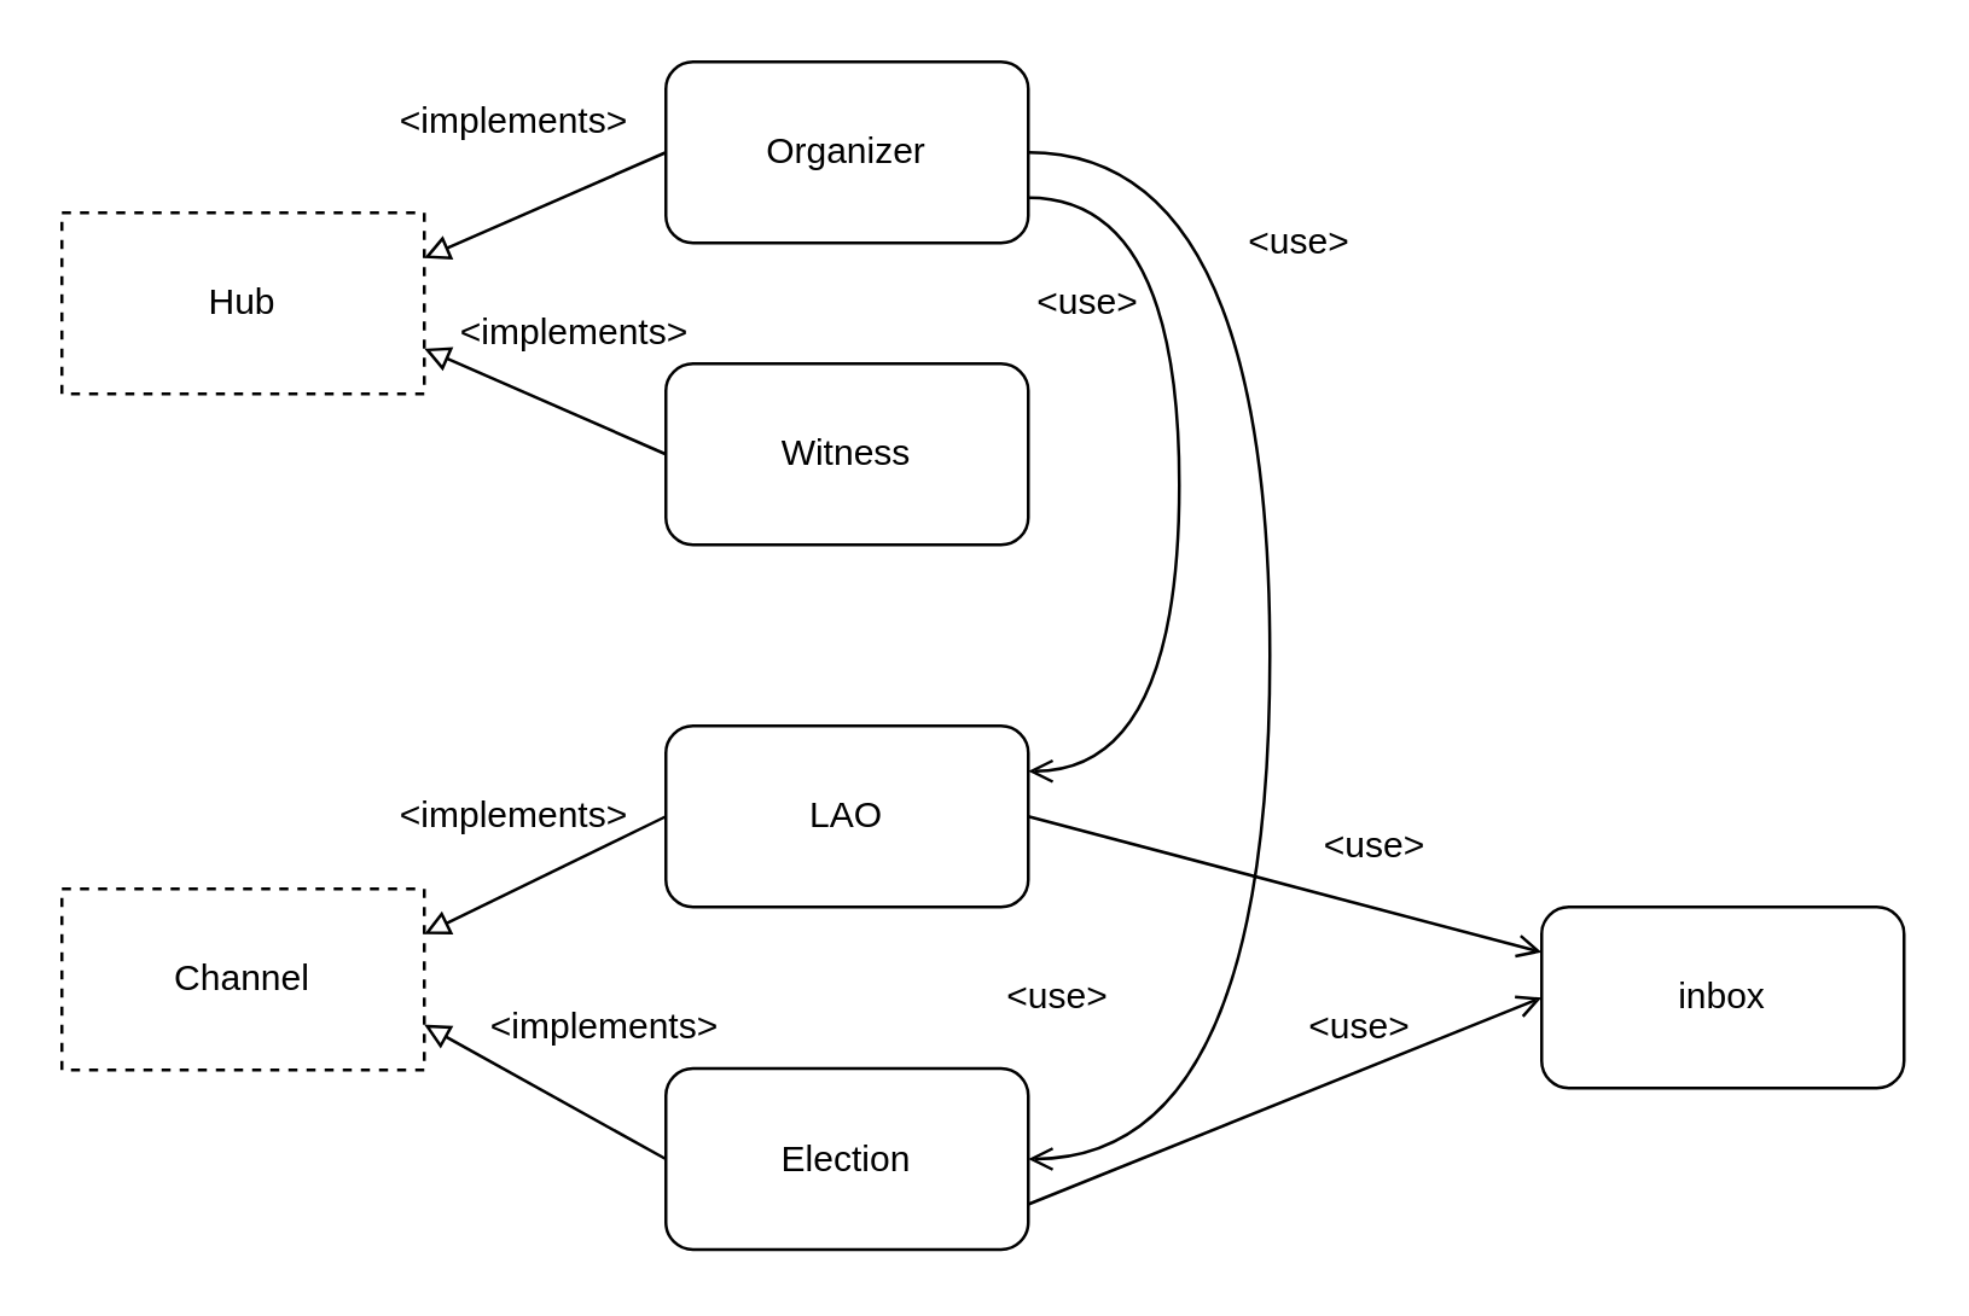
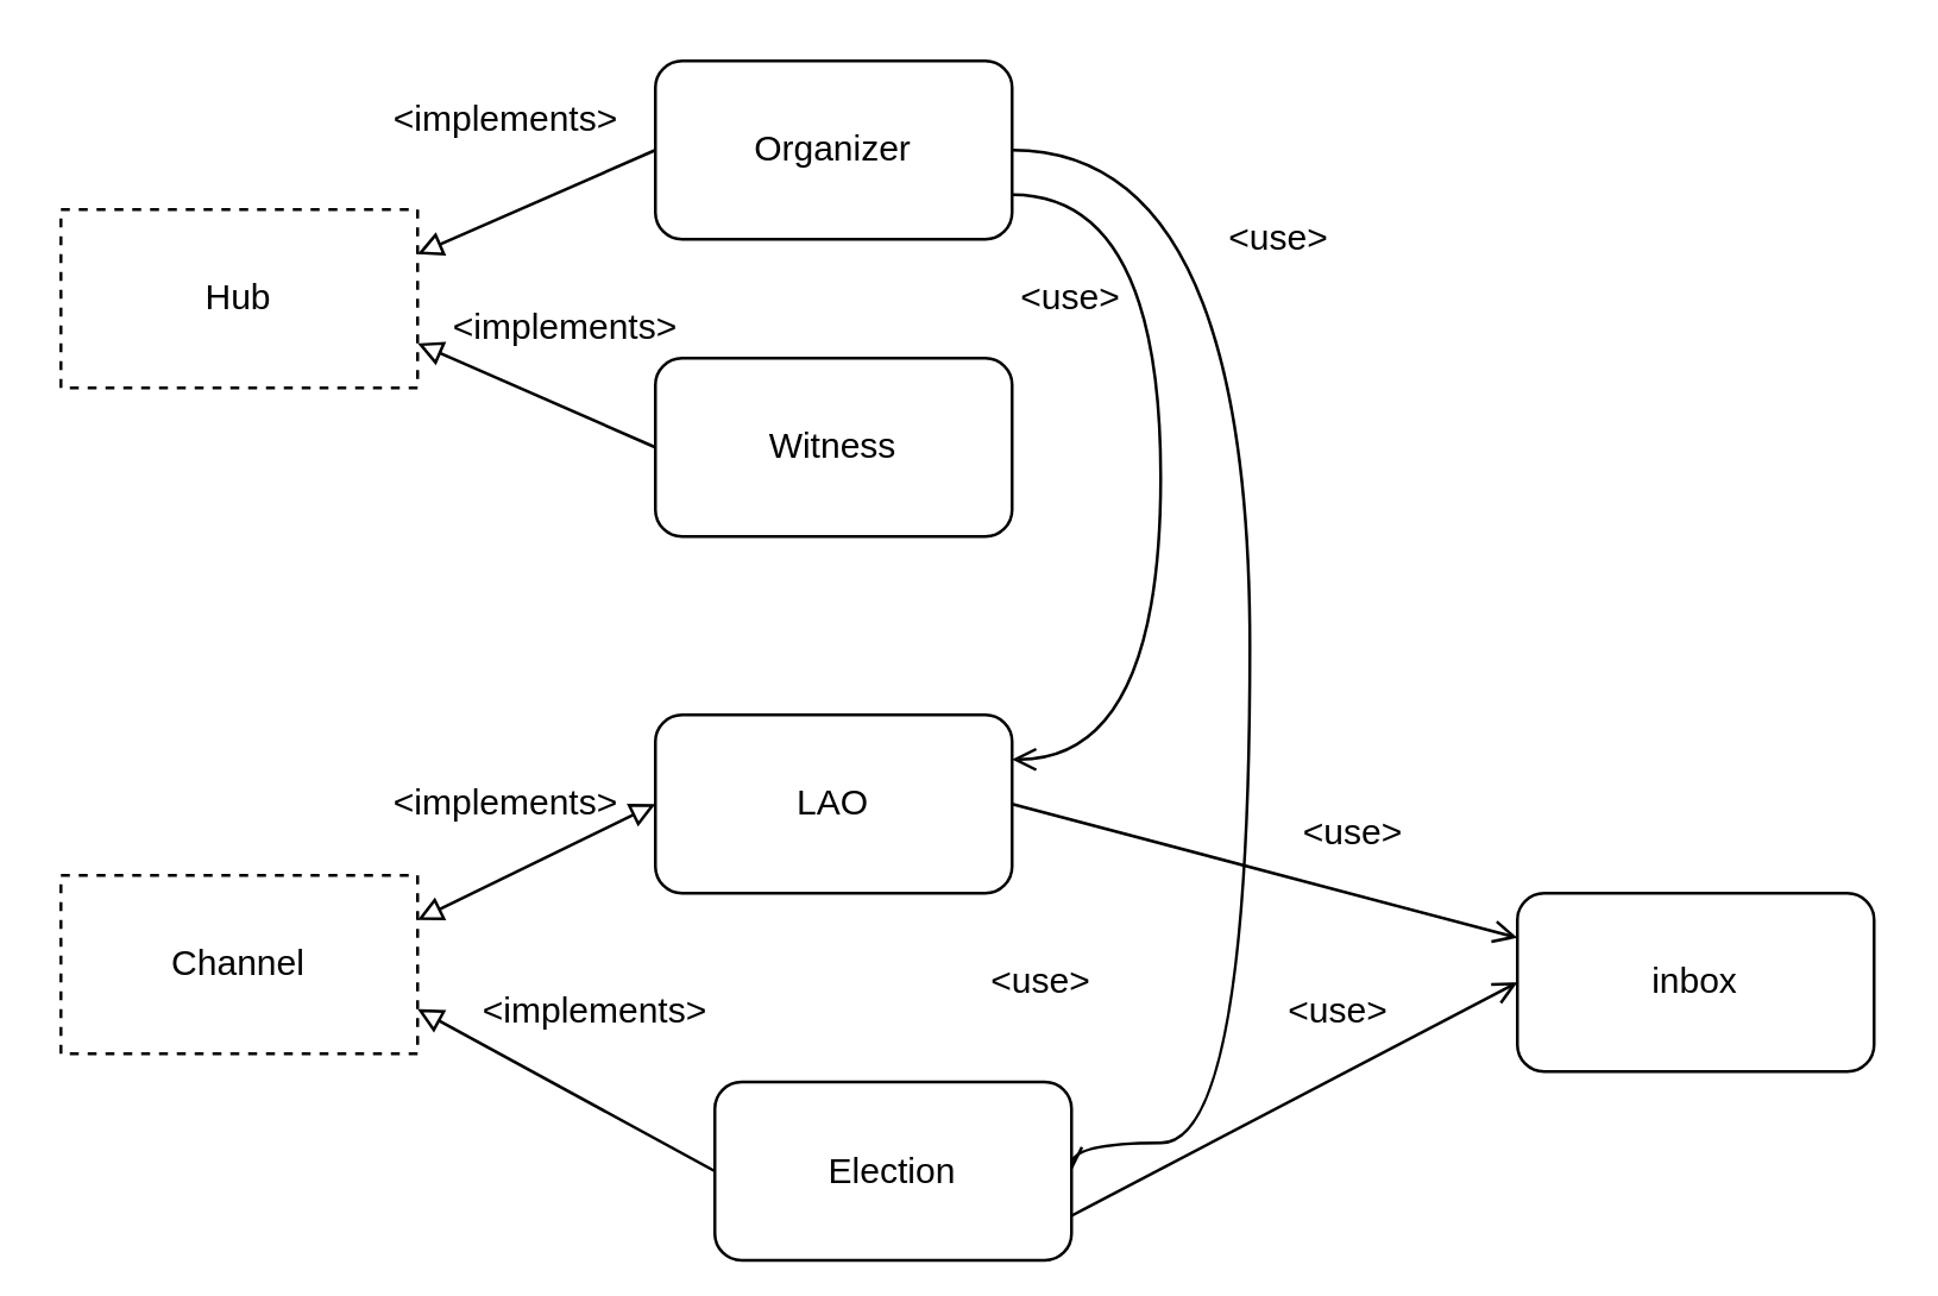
- <mxCell id="15" style="rounded=0;orthogonalLoop=1;jettySize=auto;html=1;entryX=0;entryY=0.5;entryDx=0;entryDy=0;endArrow=none;endFill=0;startArrow=block;startFill=0;exitX=1;exitY=0.25;exitDx=0;exitDy=0;" edge="1" parent="1" source="5" target="13"><mxGeometry relative="1" as="geometry"><mxPoint x="400" y="80" as="sourcePoint" /><mxPoint x="330" y="130" as="targetPoint" /></mxGeometry></mxCell>
+ <mxCell id="15" style="rounded=0;orthogonalLoop=1;jettySize=auto;html=1;entryX=0;entryY=0.5;entryDx=0;entryDy=0;endArrow=block;endFill=0;startArrow=block;startFill=0;exitX=1;exitY=0.25;exitDx=0;exitDy=0;" edge="1" parent="1" source="5" target="13"><mxGeometry relative="1" as="geometry"><mxPoint x="400" y="80" as="sourcePoint" /><mxPoint x="330" y="130" as="targetPoint" /></mxGeometry></mxCell>
- <mxCell id="11" value="Election" style="rounded=1;whiteSpace=wrap;html=1;glass=0;" vertex="1" parent="1"><mxGeometry x="220" y="353.5" width="120" height="60" as="geometry" /></mxCell>
+ <mxCell id="11" value="Election" style="rounded=1;whiteSpace=wrap;html=1;glass=0;" vertex="1" parent="1"><mxGeometry x="240" y="363.5" width="120" height="60" as="geometry" /></mxCell>
